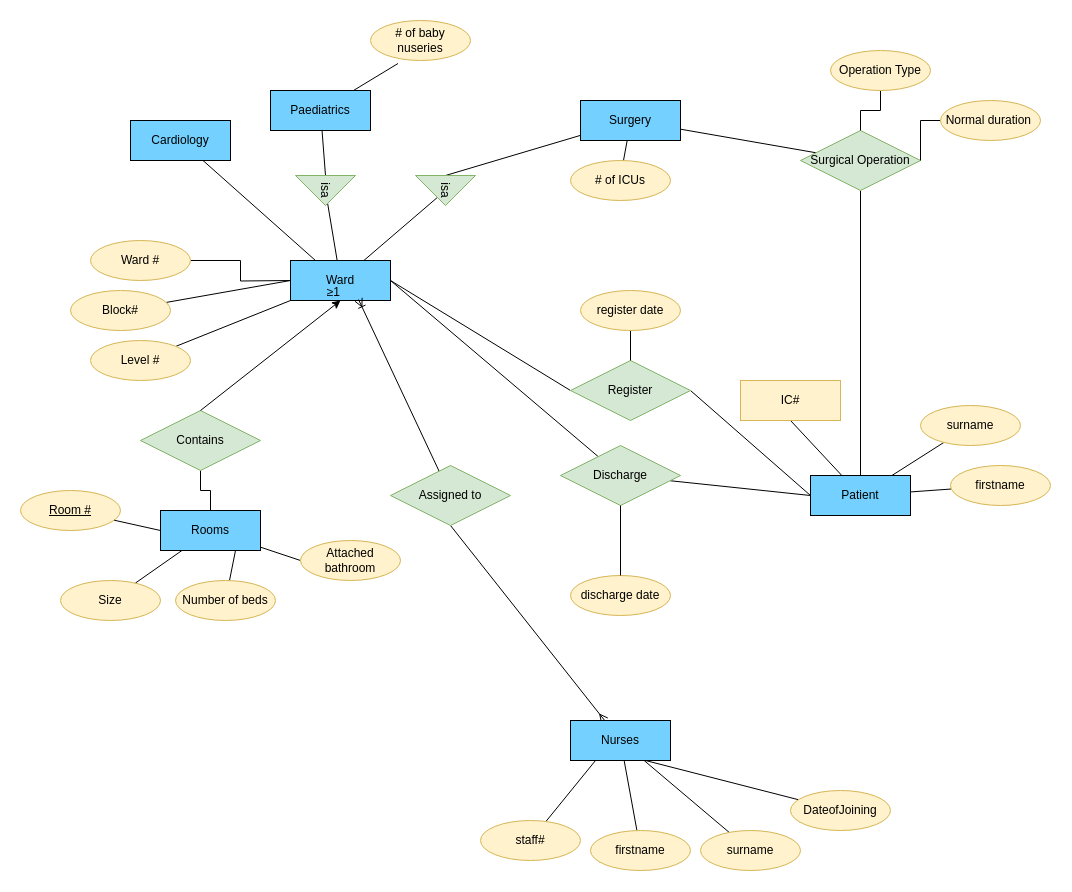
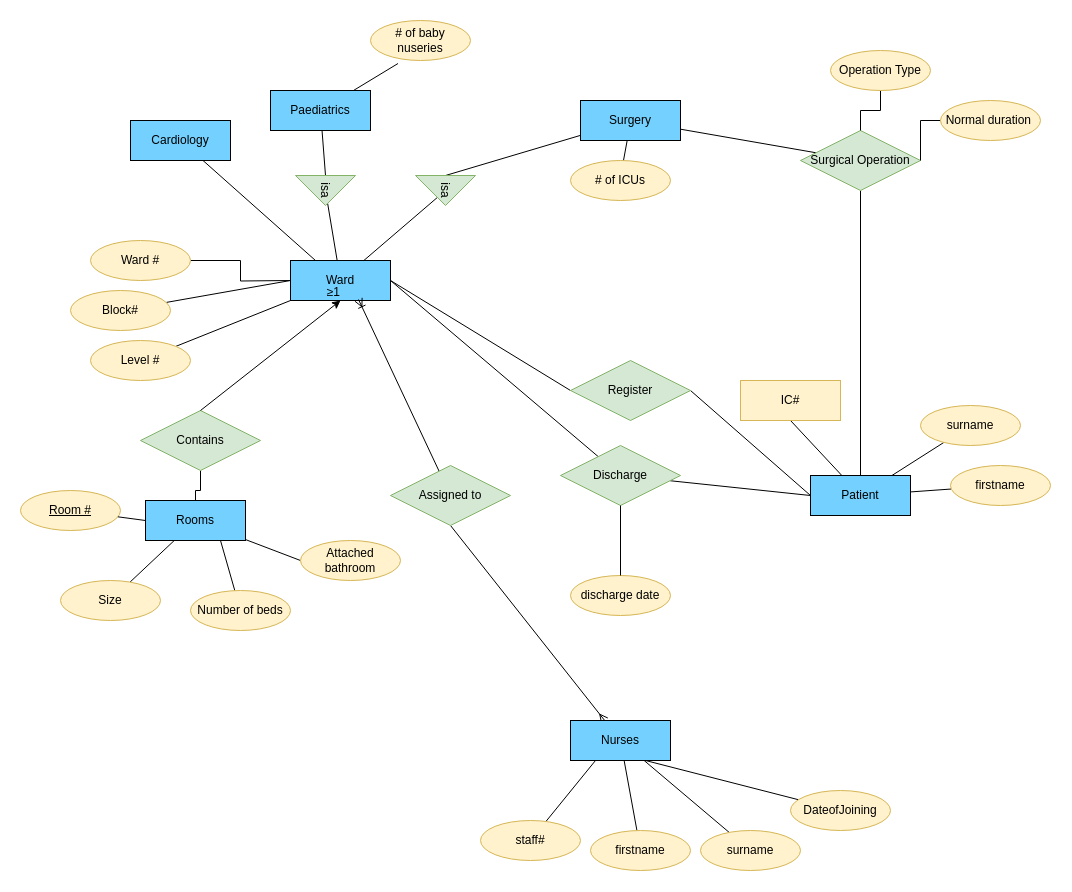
- <mxCell id="34" value="register date" style="ellipse;whiteSpace=wrap;html=1;align=center;fillColor=#fff2cc;strokeColor=#d6b656;" parent="1" vertex="1"><mxGeometry x="580" y="290" width="100" height="40" as="geometry" /></mxCell>
- <mxCell id="33" style="edgeStyle=none;rounded=0;orthogonalLoop=1;jettySize=auto;html=1;entryX=0.5;entryY=0;entryDx=0;entryDy=0;startArrow=none;startFill=0;endArrow=none;endFill=0;" parent="1" source="34" target="24" edge="1"><mxGeometry relative="1" as="geometry" /></mxCell>
- <mxCell id="9" value="Rooms" style="whiteSpace=wrap;html=1;align=center;fillColor=#73D0FF;" parent="1" vertex="1"><mxGeometry x="160" y="510" width="100" height="40" as="geometry" /></mxCell>
+ <mxCell id="9" value="Rooms" style="whiteSpace=wrap;html=1;align=center;fillColor=#73D0FF;" parent="1" vertex="1"><mxGeometry x="145" y="500" width="100" height="40" as="geometry" /></mxCell>
- <mxCell id="16" value="Number of beds" style="ellipse;whiteSpace=wrap;html=1;align=center;fillColor=#fff2cc;strokeColor=#d6b656;" parent="1" vertex="1"><mxGeometry x="175" y="580" width="100" height="40" as="geometry" /></mxCell>
+ <mxCell id="16" value="Number of beds" style="ellipse;whiteSpace=wrap;html=1;align=center;fillColor=#fff2cc;strokeColor=#d6b656;" parent="1" vertex="1"><mxGeometry x="190" y="590" width="100" height="40" as="geometry" /></mxCell>
